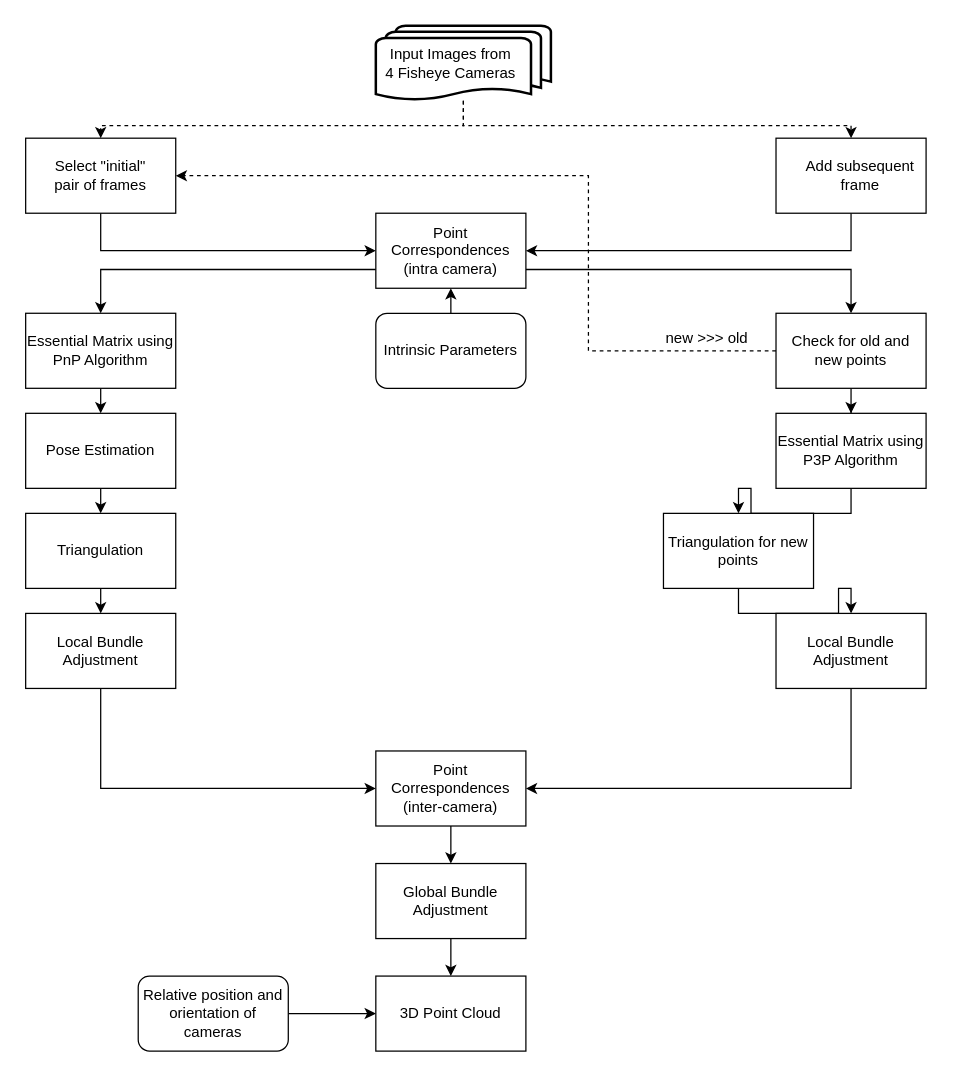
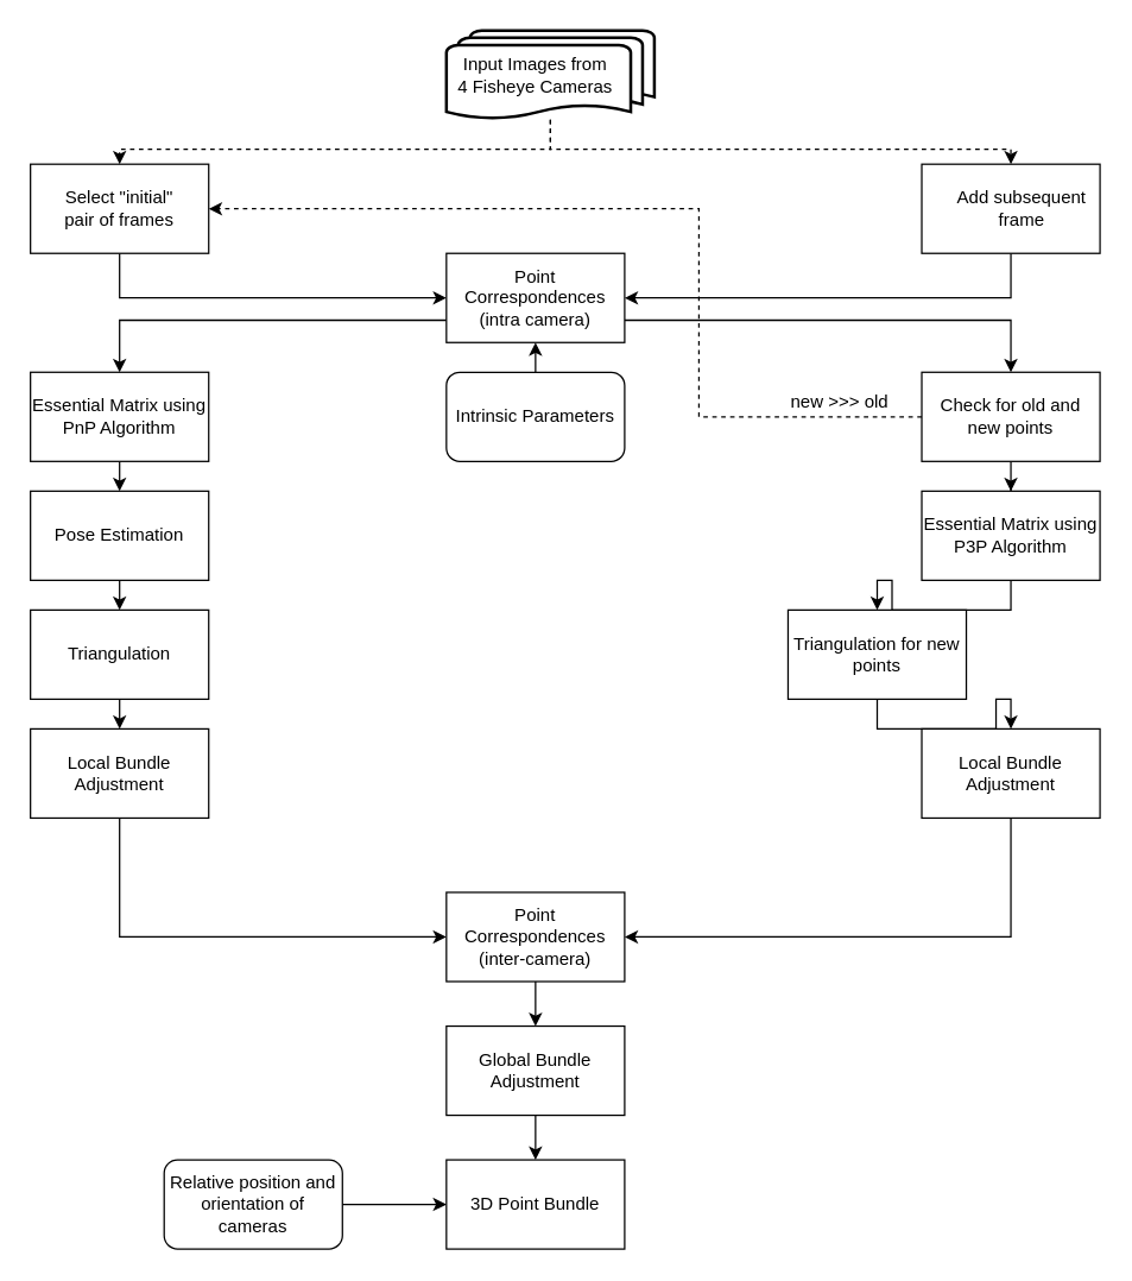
- <mxCell id="36" value="3D Point Cloud" style="rounded=0;whiteSpace=wrap;html=1;" vertex="1" parent="1"><mxGeometry x="300" y="780" width="120" height="60" as="geometry" /></mxCell>
+ <mxCell id="36" value="3D Point Bundle" style="rounded=0;whiteSpace=wrap;html=1;" vertex="1" parent="1"><mxGeometry x="300" y="780" width="120" height="60" as="geometry" /></mxCell>
